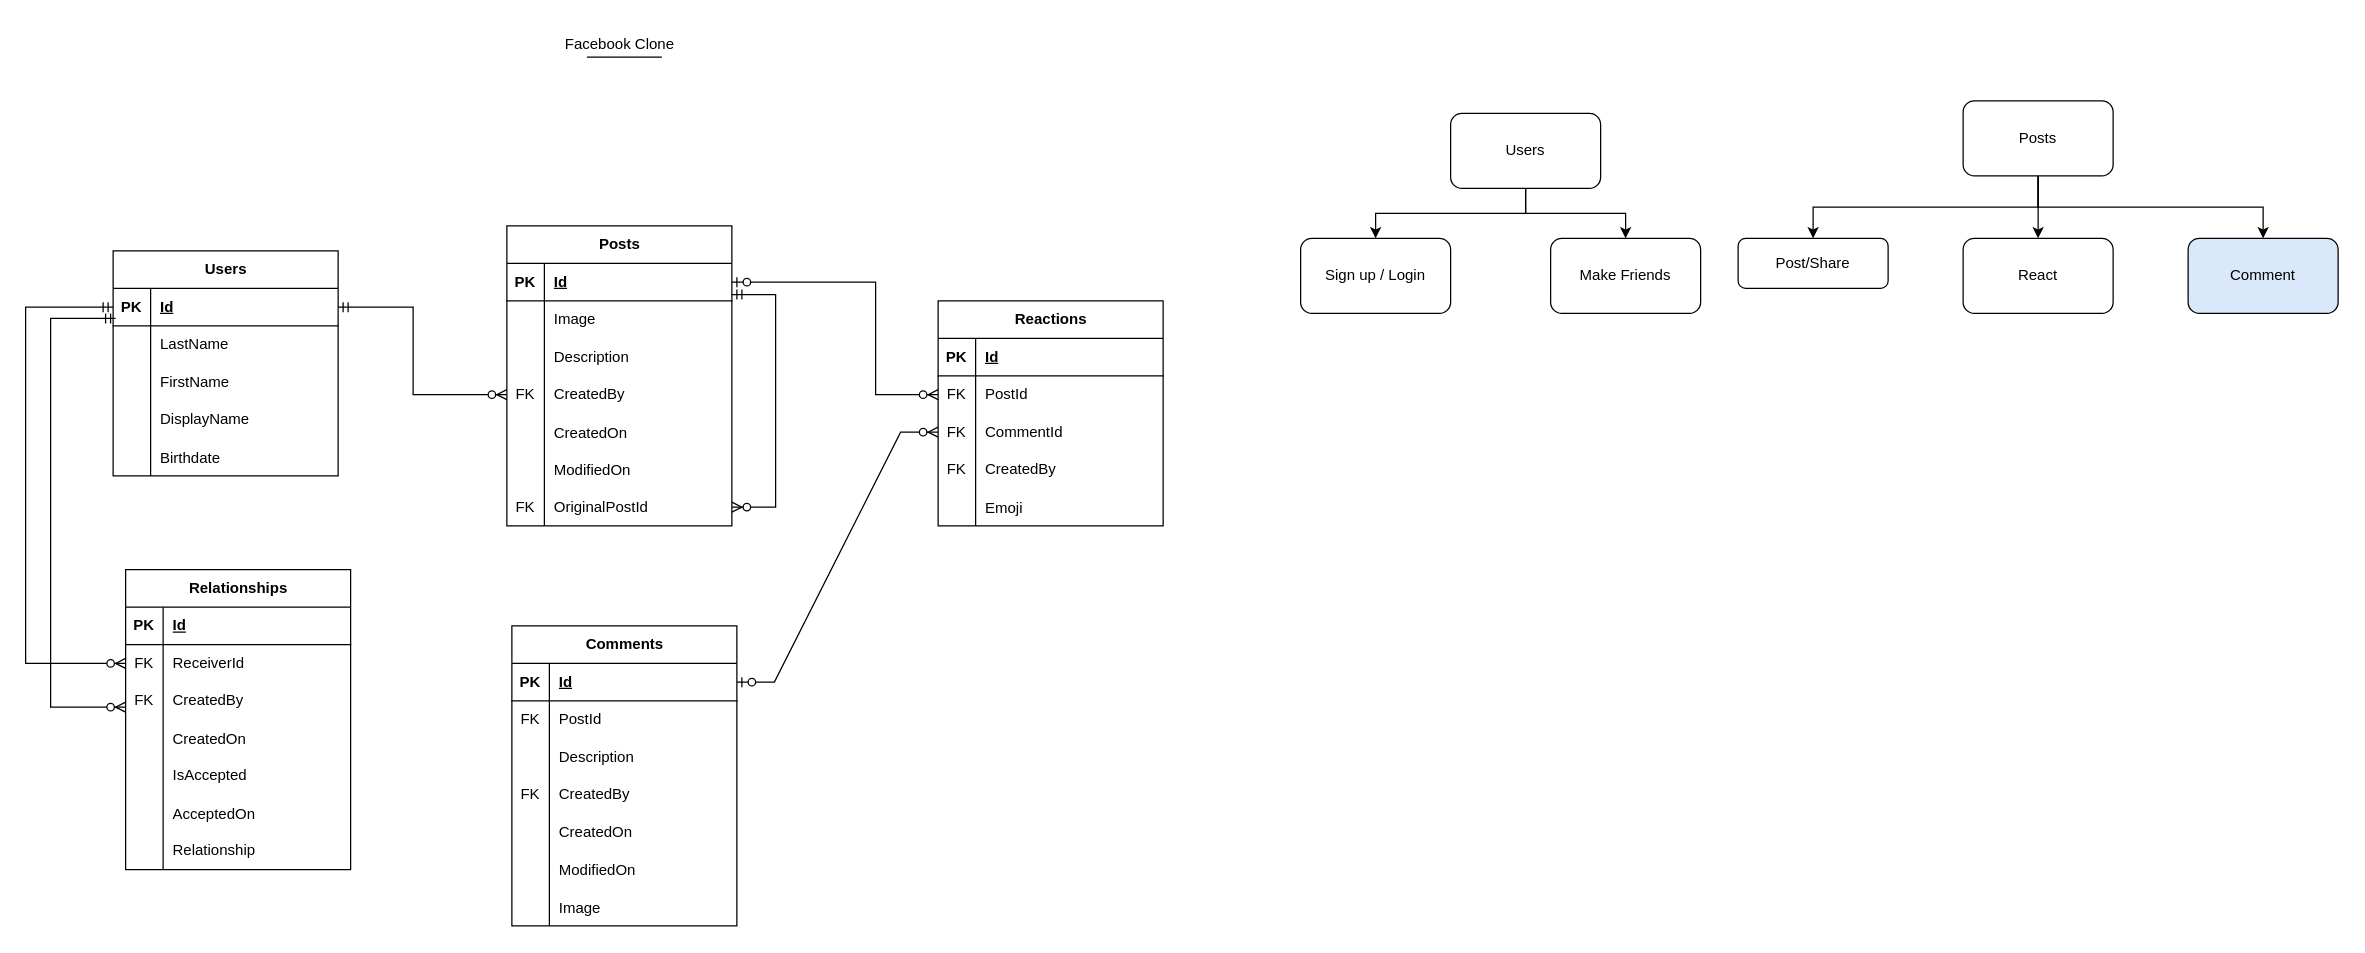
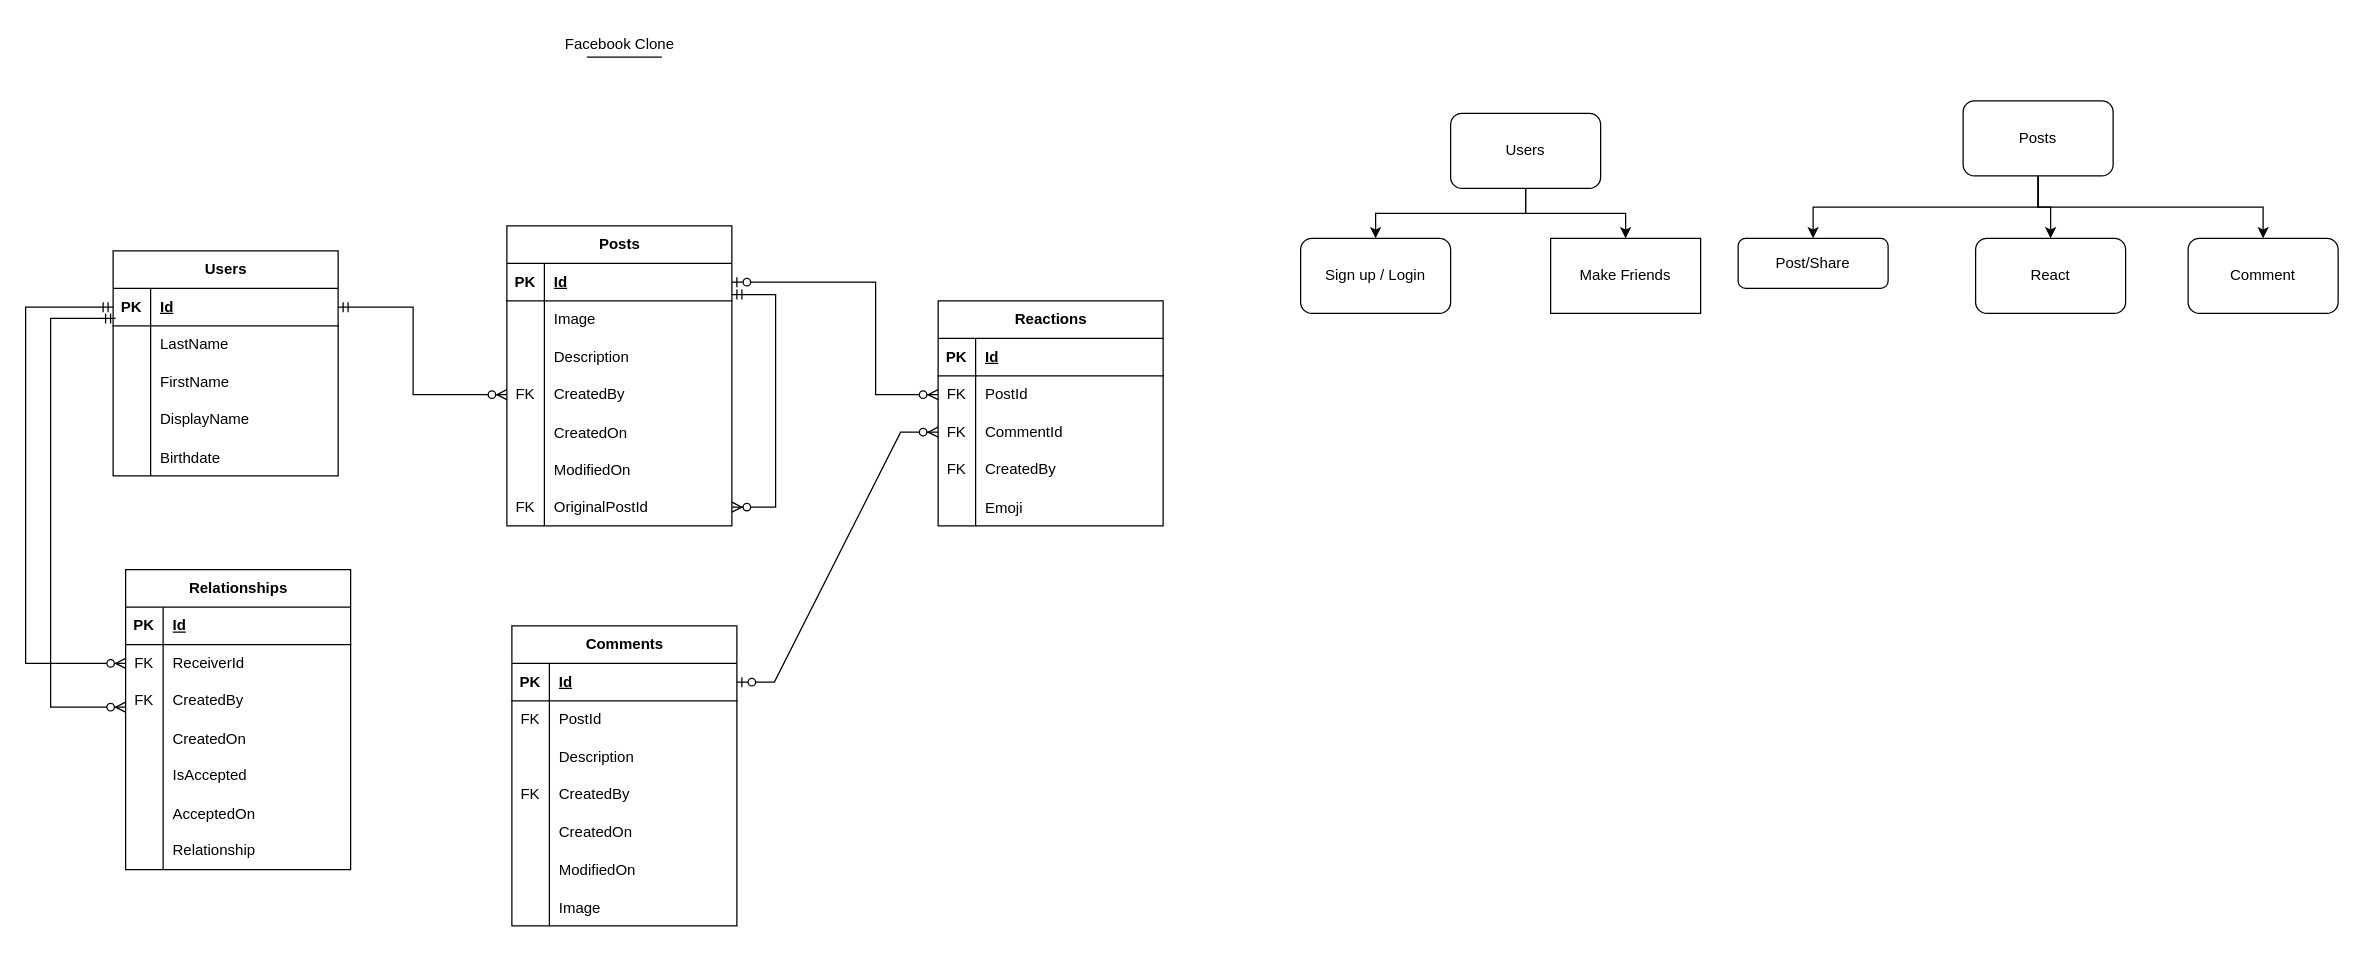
- <mxCell id="95" value="Make Friends" style="rounded=1;whiteSpace=wrap;html=1;" parent="1" vertex="1"><mxGeometry x="1240" y="190" width="120" height="60" as="geometry" /></mxCell>
+ <mxCell id="95" value="Make Friends" style="whiteSpace=wrap;html=1;rounded=0;" parent="1" vertex="1"><mxGeometry x="1240" y="190" width="120" height="60" as="geometry" /></mxCell>
- <mxCell id="97" value="React" style="rounded=1;whiteSpace=wrap;html=1;" parent="1" vertex="1"><mxGeometry x="1570" y="190" width="120" height="60" as="geometry" /></mxCell>
+ <mxCell id="97" value="React" style="rounded=1;whiteSpace=wrap;html=1;" parent="1" vertex="1"><mxGeometry x="1580" y="190" width="120" height="60" as="geometry" /></mxCell>
- <mxCell id="98" value="Comment" style="rounded=1;whiteSpace=wrap;html=1;fillColor=#dae8fc;" parent="1" vertex="1"><mxGeometry x="1750" y="190" width="120" height="60" as="geometry" /></mxCell>
+ <mxCell id="98" value="Comment" style="rounded=1;whiteSpace=wrap;html=1;" parent="1" vertex="1"><mxGeometry x="1750" y="190" width="120" height="60" as="geometry" /></mxCell>
